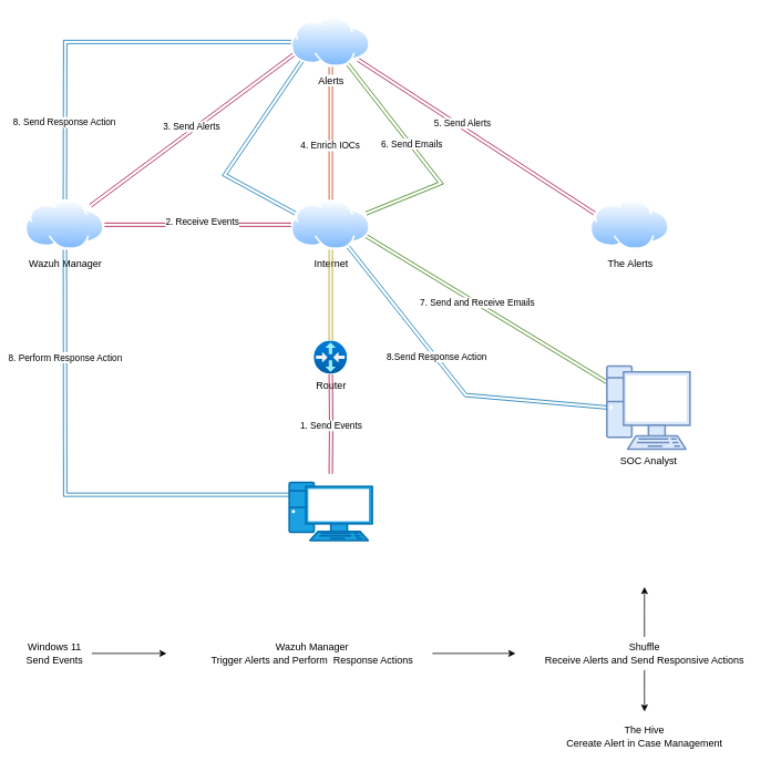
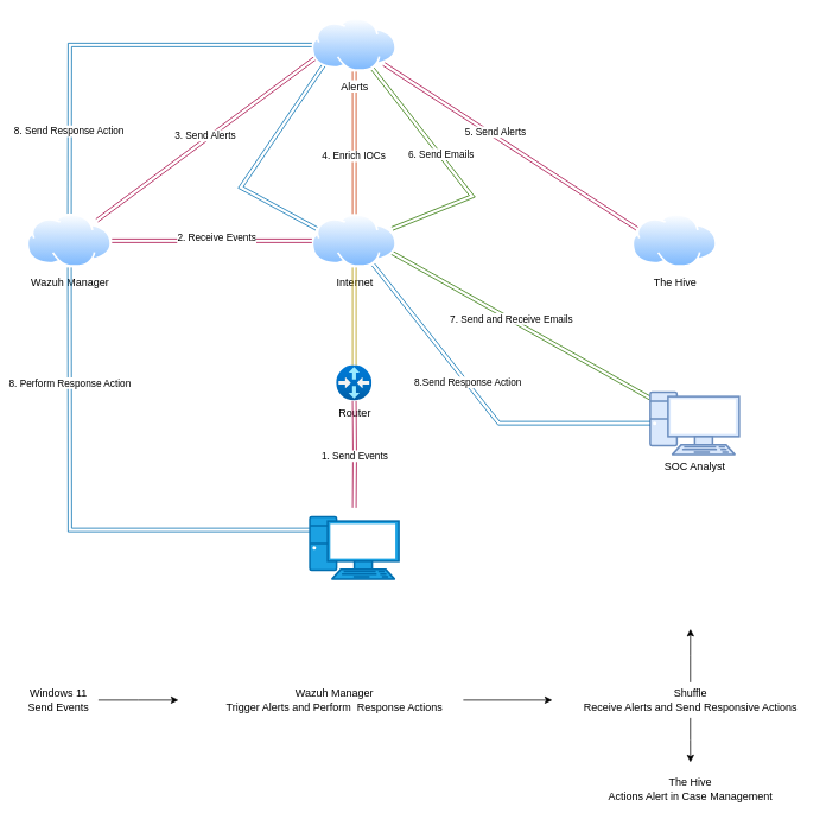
- <mxCell id="21" value="The Alerts" style="image;aspect=fixed;perimeter=ellipsePerimeter;html=1;align=center;shadow=0;dashed=0;spacingTop=3;image=img/lib/active_directory/internet_cloud.svg;" vertex="1" parent="1"><mxGeometry x="710" y="240" width="95.24" height="60" as="geometry" /></mxCell>
+ <mxCell id="21" value="The Hive" style="image;aspect=fixed;perimeter=ellipsePerimeter;html=1;align=center;shadow=0;dashed=0;spacingTop=3;image=img/lib/active_directory/internet_cloud.svg;" vertex="1" parent="1"><mxGeometry x="710" y="240" width="95.24" height="60" as="geometry" /></mxCell>
- <mxCell id="27" value="&lt;div&gt;SOC Analyst&lt;/div&gt;" style="verticalAlign=top;verticalLabelPosition=bottom;labelPosition=center;align=center;html=1;outlineConnect=0;fillColor=#dae8fc;strokeColor=#6c8ebf;gradientDirection=north;strokeWidth=2;shape=mxgraph.networks.pc;" vertex="1" parent="1"><mxGeometry x="730" y="440" width="100" height="100" as="geometry" /></mxCell>
+ <mxCell id="27" value="&lt;div&gt;SOC Analyst&lt;/div&gt;" style="verticalAlign=top;verticalLabelPosition=bottom;labelPosition=center;align=center;html=1;outlineConnect=0;fillColor=#dae8fc;strokeColor=#6c8ebf;gradientDirection=north;strokeWidth=2;shape=mxgraph.networks.pc;" vertex="1" parent="1"><mxGeometry x="730" y="440" width="100" height="70" as="geometry" /></mxCell>
- <mxCell id="39" value="&lt;div&gt;The Hive&lt;/div&gt;&lt;div&gt;Cereate Alert in Case Management&lt;br&gt;&lt;/div&gt;" style="text;html=1;align=center;verticalAlign=middle;resizable=0;points=[];autosize=1;strokeColor=none;fillColor=none;" vertex="1" parent="1"><mxGeometry x="670.24" y="866" width="210" height="40" as="geometry" /></mxCell>
+ <mxCell id="39" value="&lt;div&gt;The Hive&lt;/div&gt;&lt;div&gt;Actions Alert in Case Management&lt;br&gt;&lt;/div&gt;" style="text;html=1;align=center;verticalAlign=middle;resizable=0;points=[];autosize=1;strokeColor=none;fillColor=none;" vertex="1" parent="1"><mxGeometry x="670.24" y="866" width="210" height="40" as="geometry" /></mxCell>
